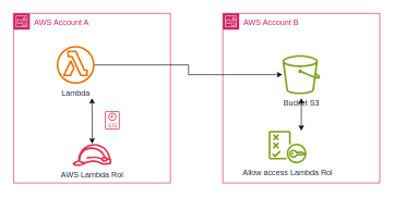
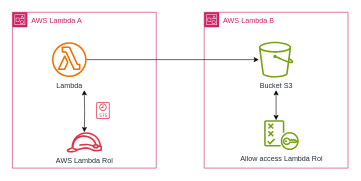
- <mxCell id="2" value="AWS Account A" style="points=[[0,0],[0.25,0],[0.5,0],[0.75,0],[1,0],[1,0.25],[1,0.5],[1,0.75],[1,1],[0.75,1],[0.5,1],[0.25,1],[0,1],[0,0.75],[0,0.5],[0,0.25]];outlineConnect=0;gradientColor=none;html=1;whiteSpace=wrap;fontSize=12;fontStyle=0;container=1;pointerEvents=0;collapsible=0;recursiveResize=0;shape=mxgraph.aws4.group;grIcon=mxgraph.aws4.group_account;strokeColor=#CD2264;fillColor=none;verticalAlign=top;align=left;spacingLeft=30;fontColor=#CD2264;dashed=0;" vertex="1" parent="1"><mxGeometry x="20" y="20" width="240" height="260" as="geometry" /></mxCell>
+ <mxCell id="2" value="AWS Lambda A" style="points=[[0,0],[0.25,0],[0.5,0],[0.75,0],[1,0],[1,0.25],[1,0.5],[1,0.75],[1,1],[0.75,1],[0.5,1],[0.25,1],[0,1],[0,0.75],[0,0.5],[0,0.25]];outlineConnect=0;gradientColor=none;html=1;whiteSpace=wrap;fontSize=12;fontStyle=0;container=1;pointerEvents=0;collapsible=0;recursiveResize=0;shape=mxgraph.aws4.group;grIcon=mxgraph.aws4.group_account;strokeColor=#CD2264;fillColor=none;verticalAlign=top;align=left;spacingLeft=30;fontColor=#CD2264;dashed=0;" vertex="1" parent="1"><mxGeometry x="20" y="20" width="240" height="260" as="geometry" /></mxCell>
- <mxCell id="7" value="AWS Account B" style="points=[[0,0],[0.25,0],[0.5,0],[0.75,0],[1,0],[1,0.25],[1,0.5],[1,0.75],[1,1],[0.75,1],[0.5,1],[0.25,1],[0,1],[0,0.75],[0,0.5],[0,0.25]];outlineConnect=0;gradientColor=none;html=1;whiteSpace=wrap;fontSize=12;fontStyle=0;container=1;pointerEvents=0;collapsible=0;recursiveResize=0;shape=mxgraph.aws4.group;grIcon=mxgraph.aws4.group_account;strokeColor=#CD2264;fillColor=none;verticalAlign=top;align=left;spacingLeft=30;fontColor=#CD2264;dashed=0;" vertex="1" parent="1"><mxGeometry x="340" y="20" width="240" height="260" as="geometry" /></mxCell>
+ <mxCell id="7" value="AWS Lambda B" style="points=[[0,0],[0.25,0],[0.5,0],[0.75,0],[1,0],[1,0.25],[1,0.5],[1,0.75],[1,1],[0.75,1],[0.5,1],[0.25,1],[0,1],[0,0.75],[0,0.5],[0,0.25]];outlineConnect=0;gradientColor=none;html=1;whiteSpace=wrap;fontSize=12;fontStyle=0;container=1;pointerEvents=0;collapsible=0;recursiveResize=0;shape=mxgraph.aws4.group;grIcon=mxgraph.aws4.group_account;strokeColor=#CD2264;fillColor=none;verticalAlign=top;align=left;spacingLeft=30;fontColor=#CD2264;dashed=0;" vertex="1" parent="1"><mxGeometry x="340" y="20" width="240" height="260" as="geometry" /></mxCell>
- <mxCell id="8" value="Bucket S3" style="sketch=0;outlineConnect=0;fontColor=#232F3E;gradientColor=none;fillColor=#7AA116;strokeColor=none;dashed=0;verticalLabelPosition=bottom;verticalAlign=top;align=center;html=1;fontSize=12;fontStyle=0;aspect=fixed;pointerEvents=1;shape=mxgraph.aws4.bucket;" vertex="1" parent="7"><mxGeometry x="91.15" y="64" width="57.69" height="60" as="geometry" /></mxCell>
+ <mxCell id="8" value="Bucket S3" style="sketch=0;outlineConnect=0;fontColor=#232F3E;gradientColor=none;fillColor=#7AA116;strokeColor=none;dashed=0;verticalLabelPosition=bottom;verticalAlign=top;align=center;html=1;fontSize=12;fontStyle=0;aspect=fixed;pointerEvents=1;shape=mxgraph.aws4.bucket;" vertex="1" parent="7"><mxGeometry x="91.15" y="49" width="57.69" height="60" as="geometry" /></mxCell>
- <mxCell id="10" value="Allow access Lambda Rol" style="sketch=0;outlineConnect=0;fontColor=#232F3E;gradientColor=none;fillColor=#7AA116;strokeColor=none;dashed=0;verticalLabelPosition=bottom;verticalAlign=top;align=center;html=1;fontSize=12;fontStyle=0;aspect=fixed;pointerEvents=1;shape=mxgraph.aws4.policy;" vertex="1" parent="7"><mxGeometry x="70" y="180" width="58" height="49.82" as="geometry" /></mxCell>
+ <mxCell id="10" value="Allow access Lambda Rol" style="sketch=0;outlineConnect=0;fontColor=#232F3E;gradientColor=none;fillColor=#7AA116;strokeColor=none;dashed=0;verticalLabelPosition=bottom;verticalAlign=top;align=center;html=1;fontSize=12;fontStyle=0;aspect=fixed;pointerEvents=1;shape=mxgraph.aws4.policy;" vertex="1" parent="7"><mxGeometry x="100" y="180" width="58" height="49.82" as="geometry" /></mxCell>
